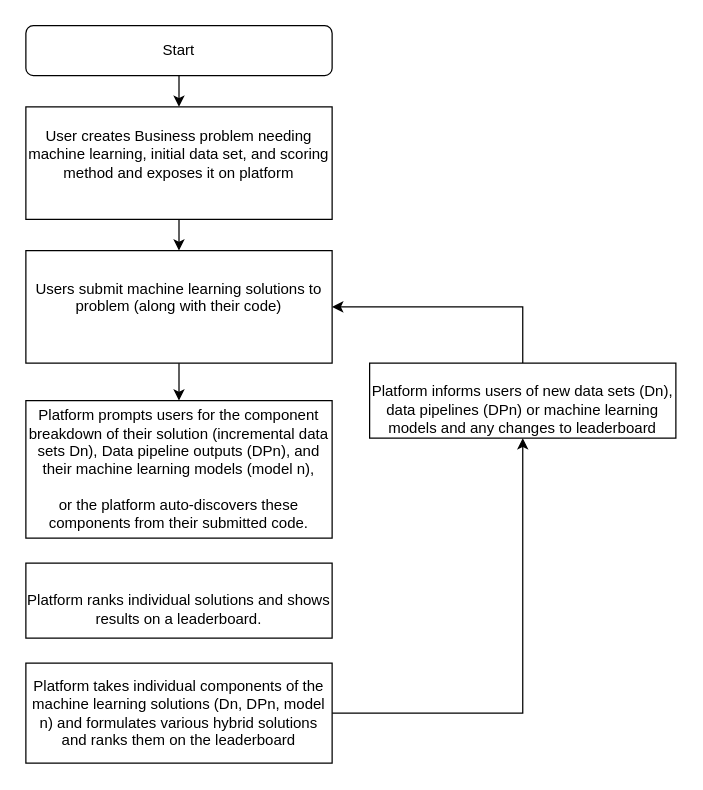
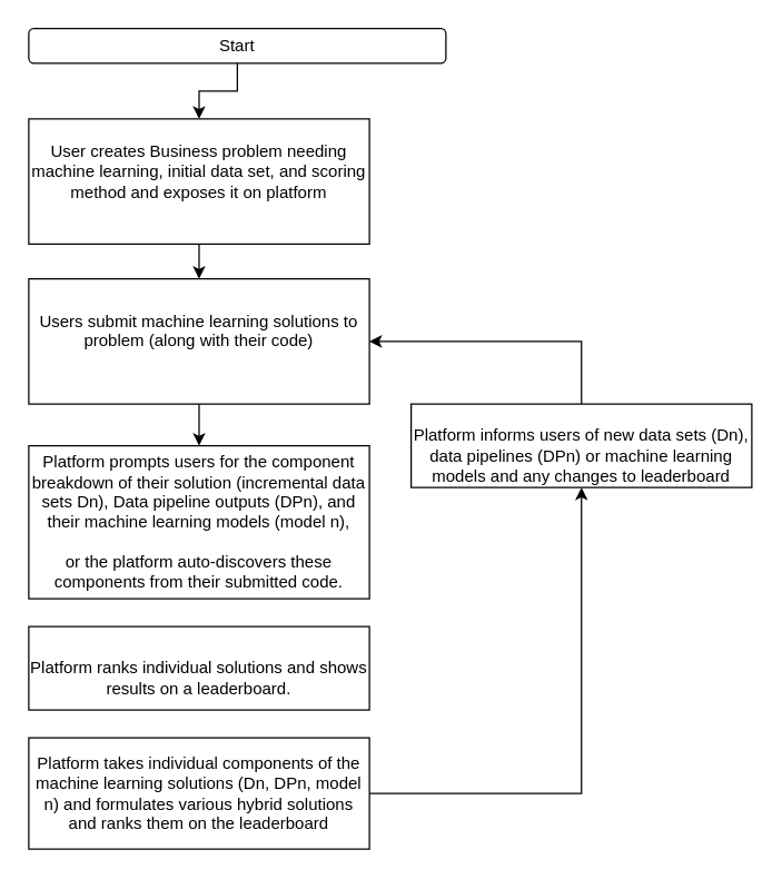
- <mxCell id="3" value="Start" style="rounded=1;whiteSpace=wrap;html=1;" parent="1" vertex="1"><mxGeometry x="20" y="20" width="245" height="40" as="geometry" /></mxCell>
+ <mxCell id="3" value="Start" style="rounded=1;whiteSpace=wrap;html=1;" parent="1" vertex="1"><mxGeometry x="20" y="20" width="300" height="25" as="geometry" /></mxCell>
